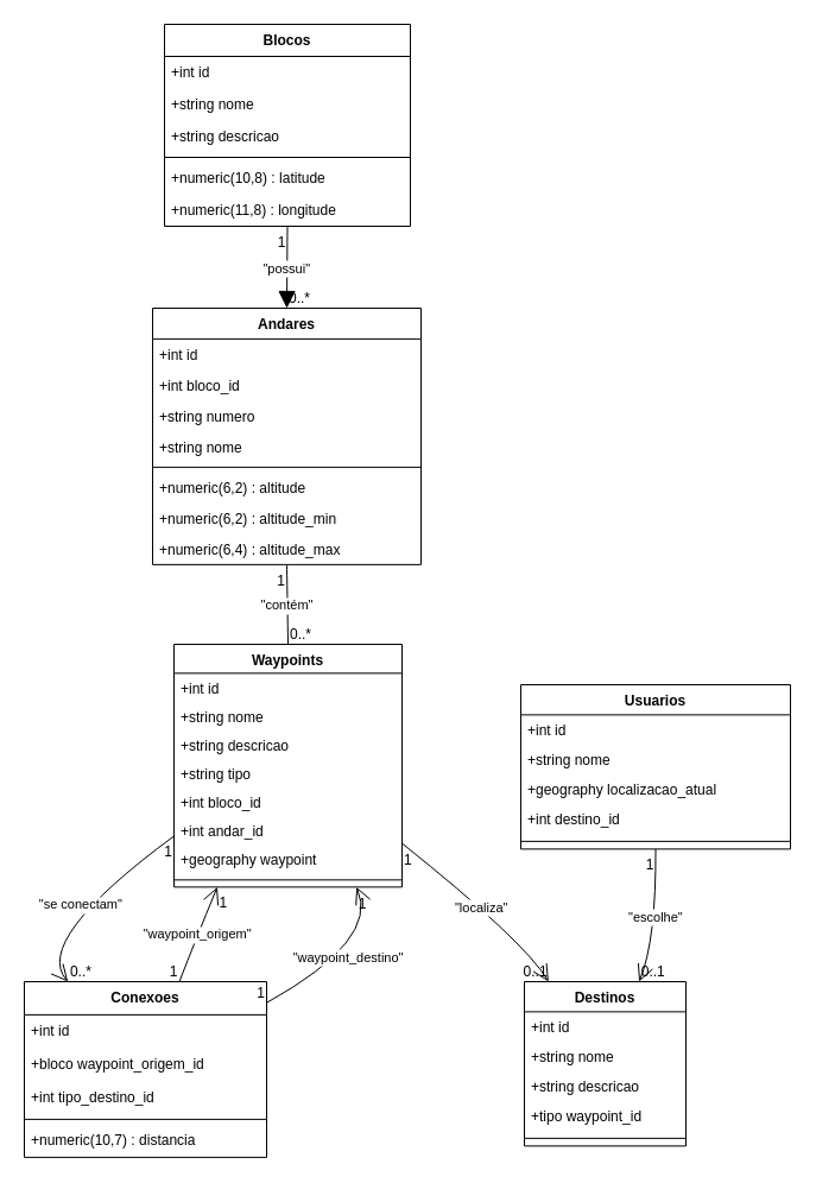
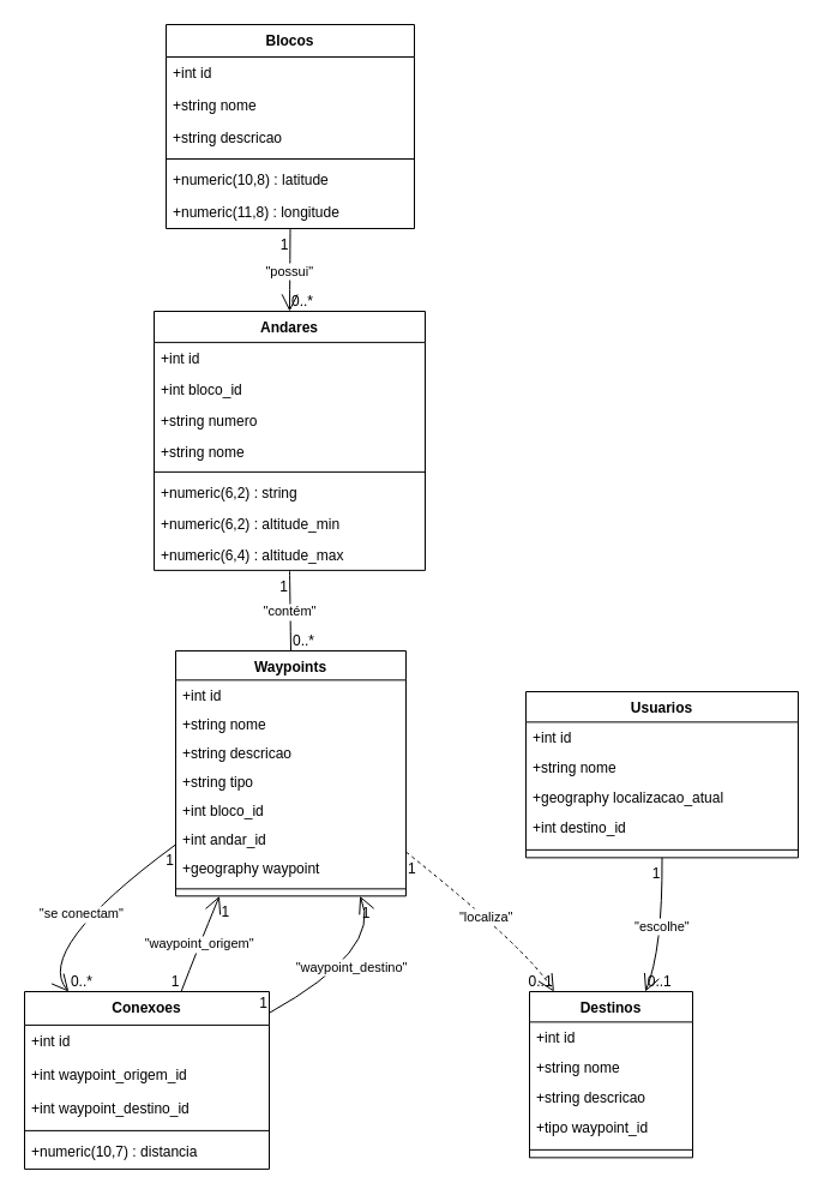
- <mxCell id="45" value="&quot;possui&quot;" style="curved=1;startArrow=none;endArrow=block;endSize=12;exitX=0.5;exitY=1;entryX=0.5;entryY=0;rounded=0;" edge="1" parent="1" source="2" target="9"><mxGeometry relative="1" as="geometry"><Array as="points" /></mxGeometry></mxCell>
+ <mxCell id="45" value="&quot;possui&quot;" style="curved=1;startArrow=none;endArrow=open;endSize=12;exitX=0.5;exitY=1;entryX=0.5;entryY=0;rounded=0;" edge="1" parent="1" source="2" target="9"><mxGeometry relative="1" as="geometry"><Array as="points" /></mxGeometry></mxCell>
- <mxCell id="15" value="+numeric(6,2) : altitude" style="text;strokeColor=none;fillColor=none;align=left;verticalAlign=top;spacingLeft=4;spacingRight=4;overflow=hidden;rotatable=0;points=[[0,0.5],[1,0.5]];portConstraint=eastwest;" vertex="1" parent="9"><mxGeometry y="137.875" width="226" height="26" as="geometry" /></mxCell>
+ <mxCell id="15" value="+numeric(6,2) : string" style="text;strokeColor=none;fillColor=none;align=left;verticalAlign=top;spacingLeft=4;spacingRight=4;overflow=hidden;rotatable=0;points=[[0,0.5],[1,0.5]];portConstraint=eastwest;" vertex="1" parent="9"><mxGeometry y="137.875" width="226" height="26" as="geometry" /></mxCell>
- <mxCell id="54" value="&quot;localiza&quot;" style="curved=1;startArrow=none;endArrow=open;endSize=12;exitX=1;exitY=0.82;entryX=0.15;entryY=0;rounded=0;" edge="1" parent="1" source="18" target="33"><mxGeometry relative="1" as="geometry"><Array as="points"><mxPoint x="440" y="791" /></Array></mxGeometry></mxCell>
+ <mxCell id="54" value="&quot;localiza&quot;" style="curved=1;startArrow=none;endArrow=open;endSize=12;exitX=1;exitY=0.82;entryX=0.15;entryY=0;rounded=0;dashed=1;" edge="1" parent="1" source="18" target="33"><mxGeometry relative="1" as="geometry"><Array as="points"><mxPoint x="440" y="791" /></Array></mxGeometry></mxCell>
- <mxCell id="29" value="+bloco waypoint_origem_id" style="text;strokeColor=none;fillColor=none;align=left;verticalAlign=top;spacingLeft=4;spacingRight=4;overflow=hidden;rotatable=0;points=[[0,0.5],[1,0.5]];portConstraint=eastwest;" vertex="1" parent="27"><mxGeometry y="55.9" width="204" height="28" as="geometry" /></mxCell>
+ <mxCell id="29" value="+int waypoint_origem_id" style="text;strokeColor=none;fillColor=none;align=left;verticalAlign=top;spacingLeft=4;spacingRight=4;overflow=hidden;rotatable=0;points=[[0,0.5],[1,0.5]];portConstraint=eastwest;" vertex="1" parent="27"><mxGeometry y="55.9" width="204" height="28" as="geometry" /></mxCell>
- <mxCell id="30" value="+int tipo_destino_id" style="text;strokeColor=none;fillColor=none;align=left;verticalAlign=top;spacingLeft=4;spacingRight=4;overflow=hidden;rotatable=0;points=[[0,0.5],[1,0.5]];portConstraint=eastwest;" vertex="1" parent="27"><mxGeometry y="83.9" width="204" height="28" as="geometry" /></mxCell>
+ <mxCell id="30" value="+int waypoint_destino_id" style="text;strokeColor=none;fillColor=none;align=left;verticalAlign=top;spacingLeft=4;spacingRight=4;overflow=hidden;rotatable=0;points=[[0,0.5],[1,0.5]];portConstraint=eastwest;" vertex="1" parent="27"><mxGeometry y="83.9" width="204" height="28" as="geometry" /></mxCell>
